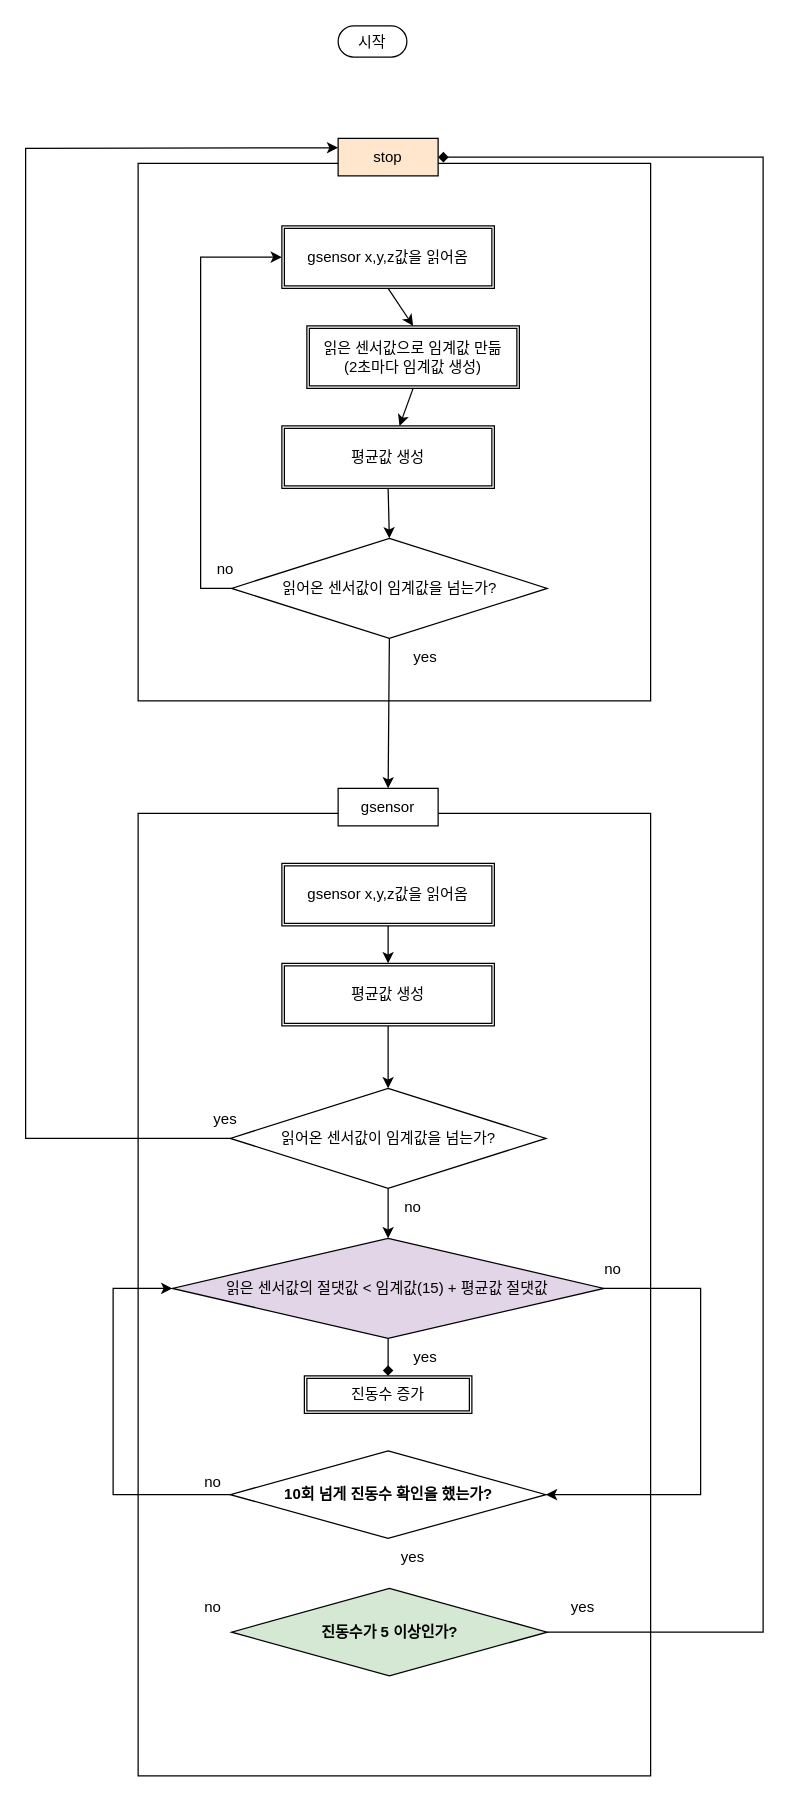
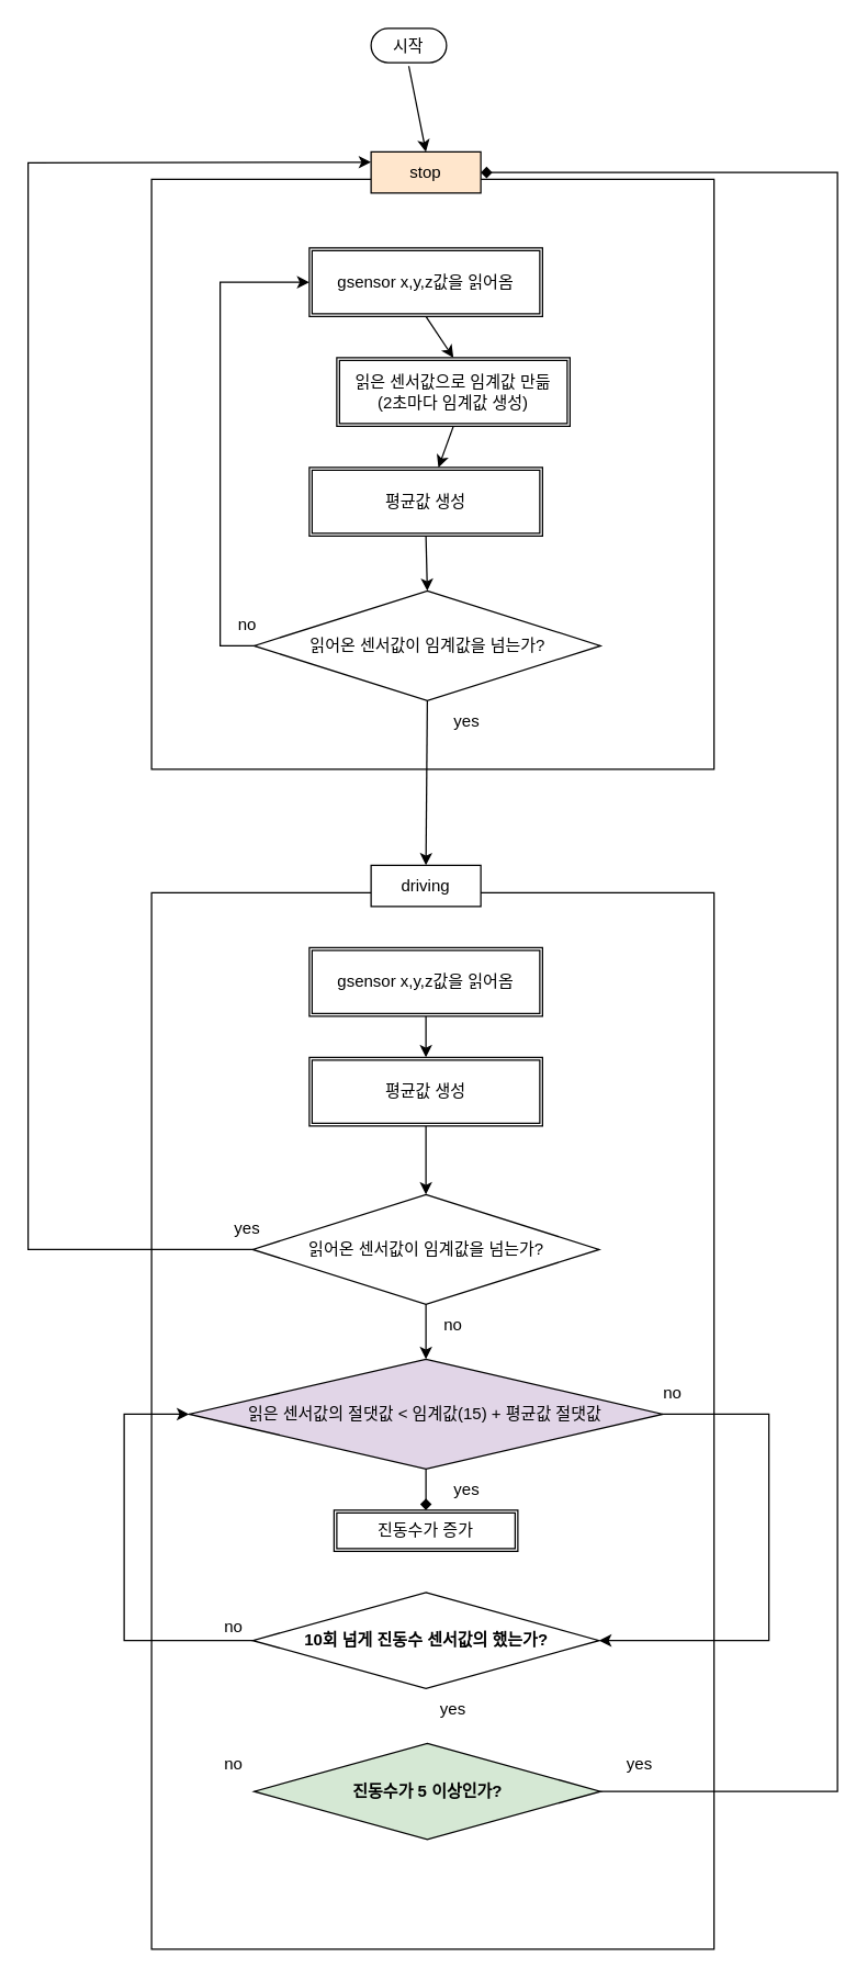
+ <mxCell id="5" value="" style="endArrow=classic;html=1;rounded=0;exitX=0.5;exitY=0.5;exitDx=0;exitDy=15;exitPerimeter=0;entryX=0.5;entryY=0;entryDx=0;entryDy=0;" edge="1" parent="1" source="2" target="4"><mxGeometry width="50" height="50" relative="1" as="geometry"><mxPoint x="400" y="80" as="sourcePoint" /><mxPoint x="450" y="30" as="targetPoint" /></mxGeometry></mxCell>
- <mxCell id="13" value="gsensor" style="rounded=0;whiteSpace=wrap;html=1;" vertex="1" parent="1"><mxGeometry x="270" y="630" width="80" height="30" as="geometry" /></mxCell>
+ <mxCell id="13" value="driving" style="rounded=0;whiteSpace=wrap;html=1;" vertex="1" parent="1"><mxGeometry x="270" y="630" width="80" height="30" as="geometry" /></mxCell>
- <mxCell id="27" value="진동수 증가" style="shape=ext;double=1;rounded=0;whiteSpace=wrap;html=1;" vertex="1" parent="1"><mxGeometry x="243" y="1100" width="134" height="30" as="geometry" /></mxCell>
+ <mxCell id="27" value="진동수가 증가" style="shape=ext;double=1;rounded=0;whiteSpace=wrap;html=1;" vertex="1" parent="1"><mxGeometry x="243" y="1100" width="134" height="30" as="geometry" /></mxCell>
- <mxCell id="28" value="10회 넘게 진동수 확인을 했는가?" style="rhombus;whiteSpace=wrap;html=1;fontStyle=1" vertex="1" parent="1"><mxGeometry x="183.75" y="1160" width="252.5" height="70" as="geometry" /></mxCell>
+ <mxCell id="28" value="10회 넘게 진동수 센서값의 했는가?" style="rhombus;whiteSpace=wrap;html=1;fontStyle=1" vertex="1" parent="1"><mxGeometry x="183.75" y="1160" width="252.5" height="70" as="geometry" /></mxCell>
